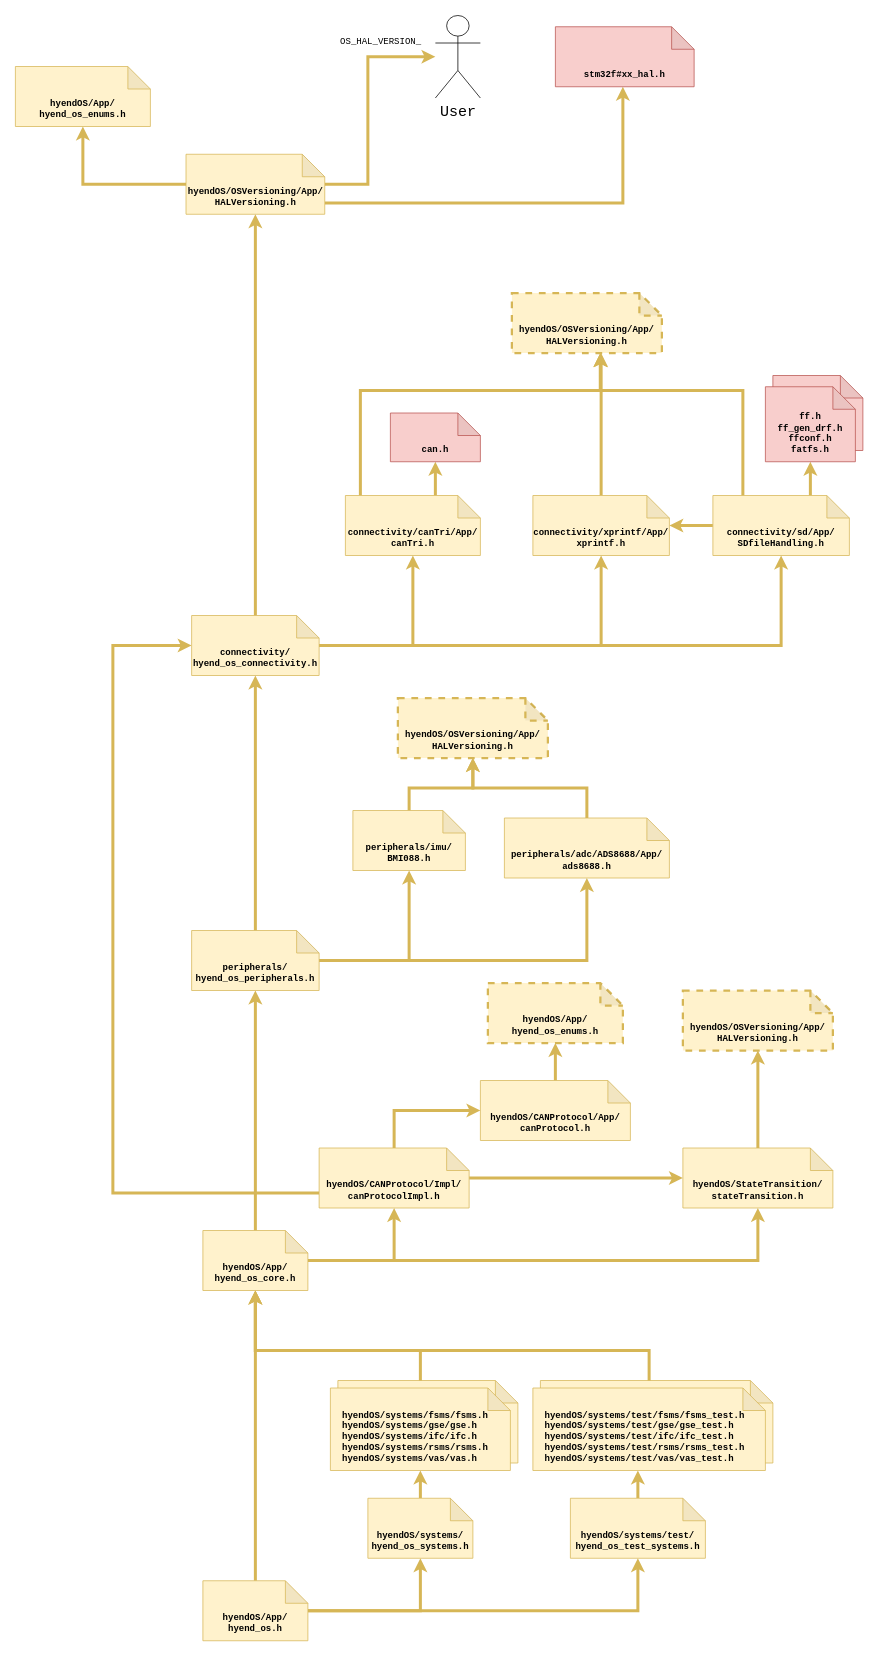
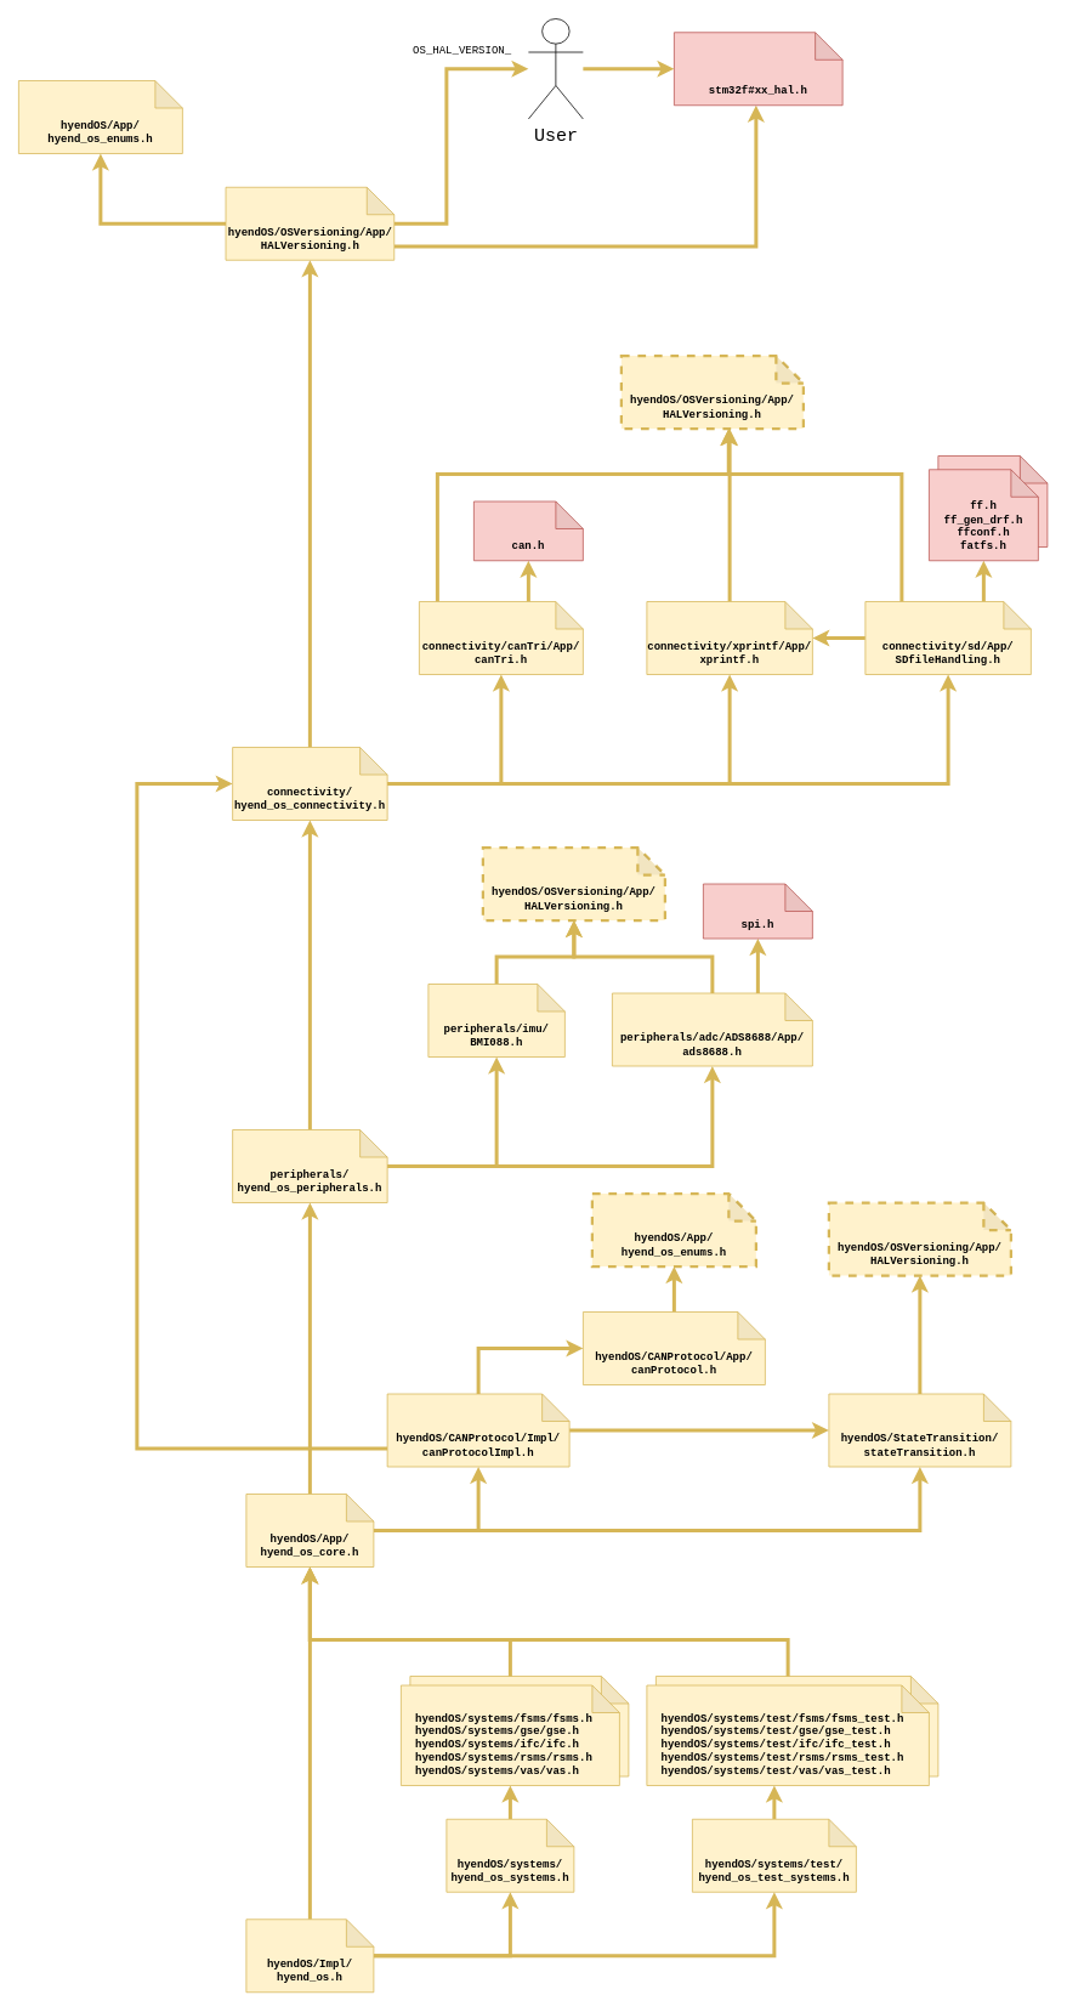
+ <mxCell id="51" style="edgeStyle=orthogonalEdgeStyle;rounded=0;orthogonalLoop=1;jettySize=auto;html=1;fontFamily=Courier New;fontSize=12;strokeWidth=4;fillColor=#fff2cc;strokeColor=#d6b656;" edge="1" parent="1" source="52" target="50"><mxGeometry relative="1" as="geometry"><Array as="points"><mxPoint x="660" y="75" /><mxPoint x="660" y="75" /></Array></mxGeometry></mxCell>
+ <mxCell id="54" value="spi.h" style="shape=note;whiteSpace=wrap;html=1;backgroundOutline=1;darkOpacity=0.05;fillColor=#f8cecc;strokeColor=#b85450;verticalAlign=bottom;fontSize=12;fontFamily=Courier New;fontStyle=1;spacingBottom=6;" vertex="1" parent="1"><mxGeometry x="772" y="970" width="120" height="60" as="geometry" /></mxCell>
+ <mxCell id="31" style="edgeStyle=orthogonalEdgeStyle;rounded=0;orthogonalLoop=1;jettySize=auto;html=1;fontFamily=Courier New;fontSize=12;strokeWidth=4;fillColor=#fff2cc;strokeColor=#d6b656;" edge="1" parent="1" source="33" target="54"><mxGeometry relative="1" as="geometry"><Array as="points"><mxPoint x="832" y="1080" /><mxPoint x="832" y="1080" /></Array></mxGeometry></mxCell>
- <mxCell id="5" value="hyendOS/App/&lt;br&gt;hyend_os.h" style="shape=note;whiteSpace=wrap;html=1;backgroundOutline=1;darkOpacity=0.05;fillColor=#fff2cc;strokeColor=#d6b656;verticalAlign=bottom;fontSize=12;fontFamily=Courier New;fontStyle=1;spacingBottom=6;" vertex="1" parent="1"><mxGeometry x="270" y="2107" width="140" height="80" as="geometry" /></mxCell>
+ <mxCell id="5" value="hyendOS/Impl/&lt;br&gt;hyend_os.h" style="shape=note;whiteSpace=wrap;html=1;backgroundOutline=1;darkOpacity=0.05;fillColor=#fff2cc;strokeColor=#d6b656;verticalAlign=bottom;fontSize=12;fontFamily=Courier New;fontStyle=1;spacingBottom=6;" vertex="1" parent="1"><mxGeometry x="270" y="2107" width="140" height="80" as="geometry" /></mxCell>
